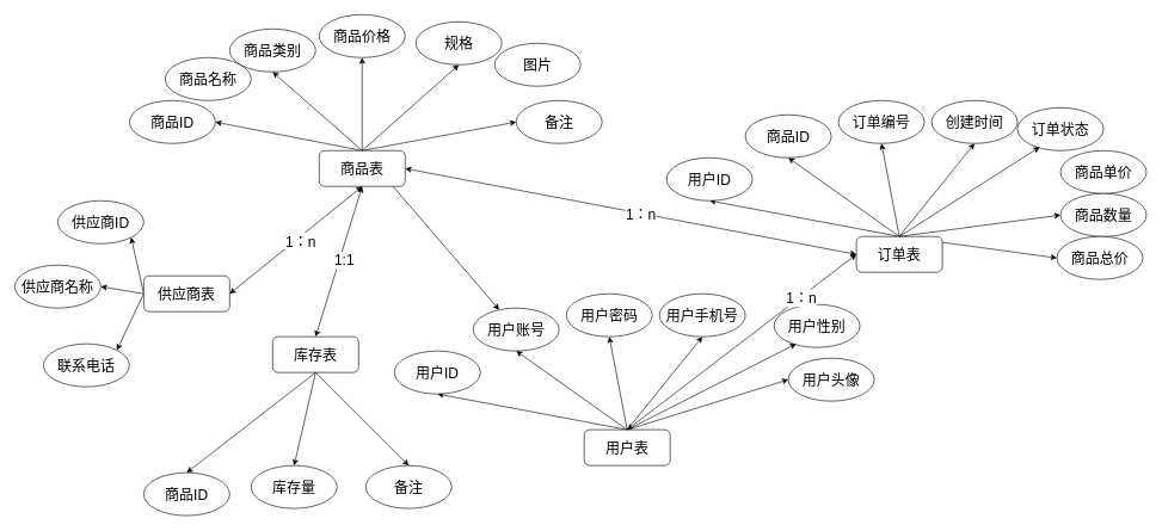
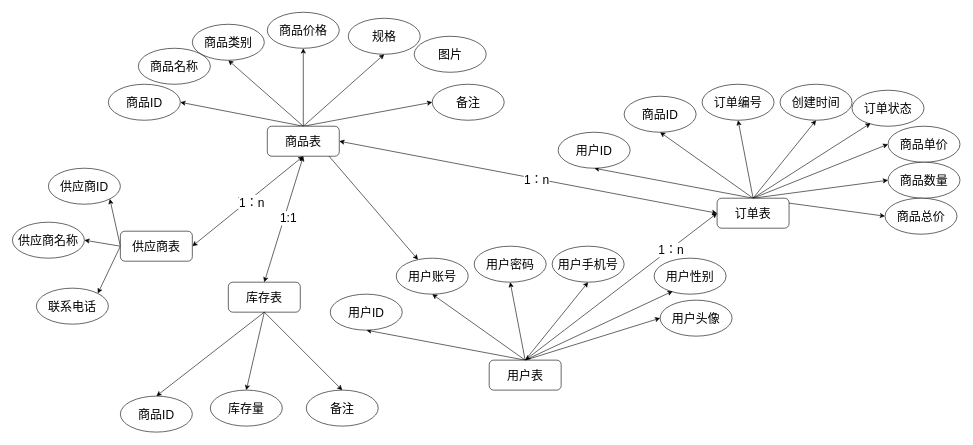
+ <mxCell id="36" style="edgeStyle=none;rounded=0;orthogonalLoop=1;jettySize=auto;html=1;exitX=0.5;exitY=0;exitDx=0;exitDy=0;entryX=0;entryY=0.5;entryDx=0;entryDy=0;fontSize=20;" parent="31" source="39" target="45" edge="1"><mxGeometry relative="1" as="geometry" /></mxCell>
- <mxCell id="28" value="用户性别" style="ellipse;whiteSpace=wrap;html=1;fontSize=20;" parent="17" vertex="1"><mxGeometry x="530" y="15" width="120" height="60" as="geometry" /></mxCell>
+ <mxCell id="28" value="用户性别" style="ellipse;whiteSpace=wrap;html=1;fontSize=20;" parent="17" vertex="1"><mxGeometry x="540" y="20" width="120" height="60" as="geometry" /></mxCell>
